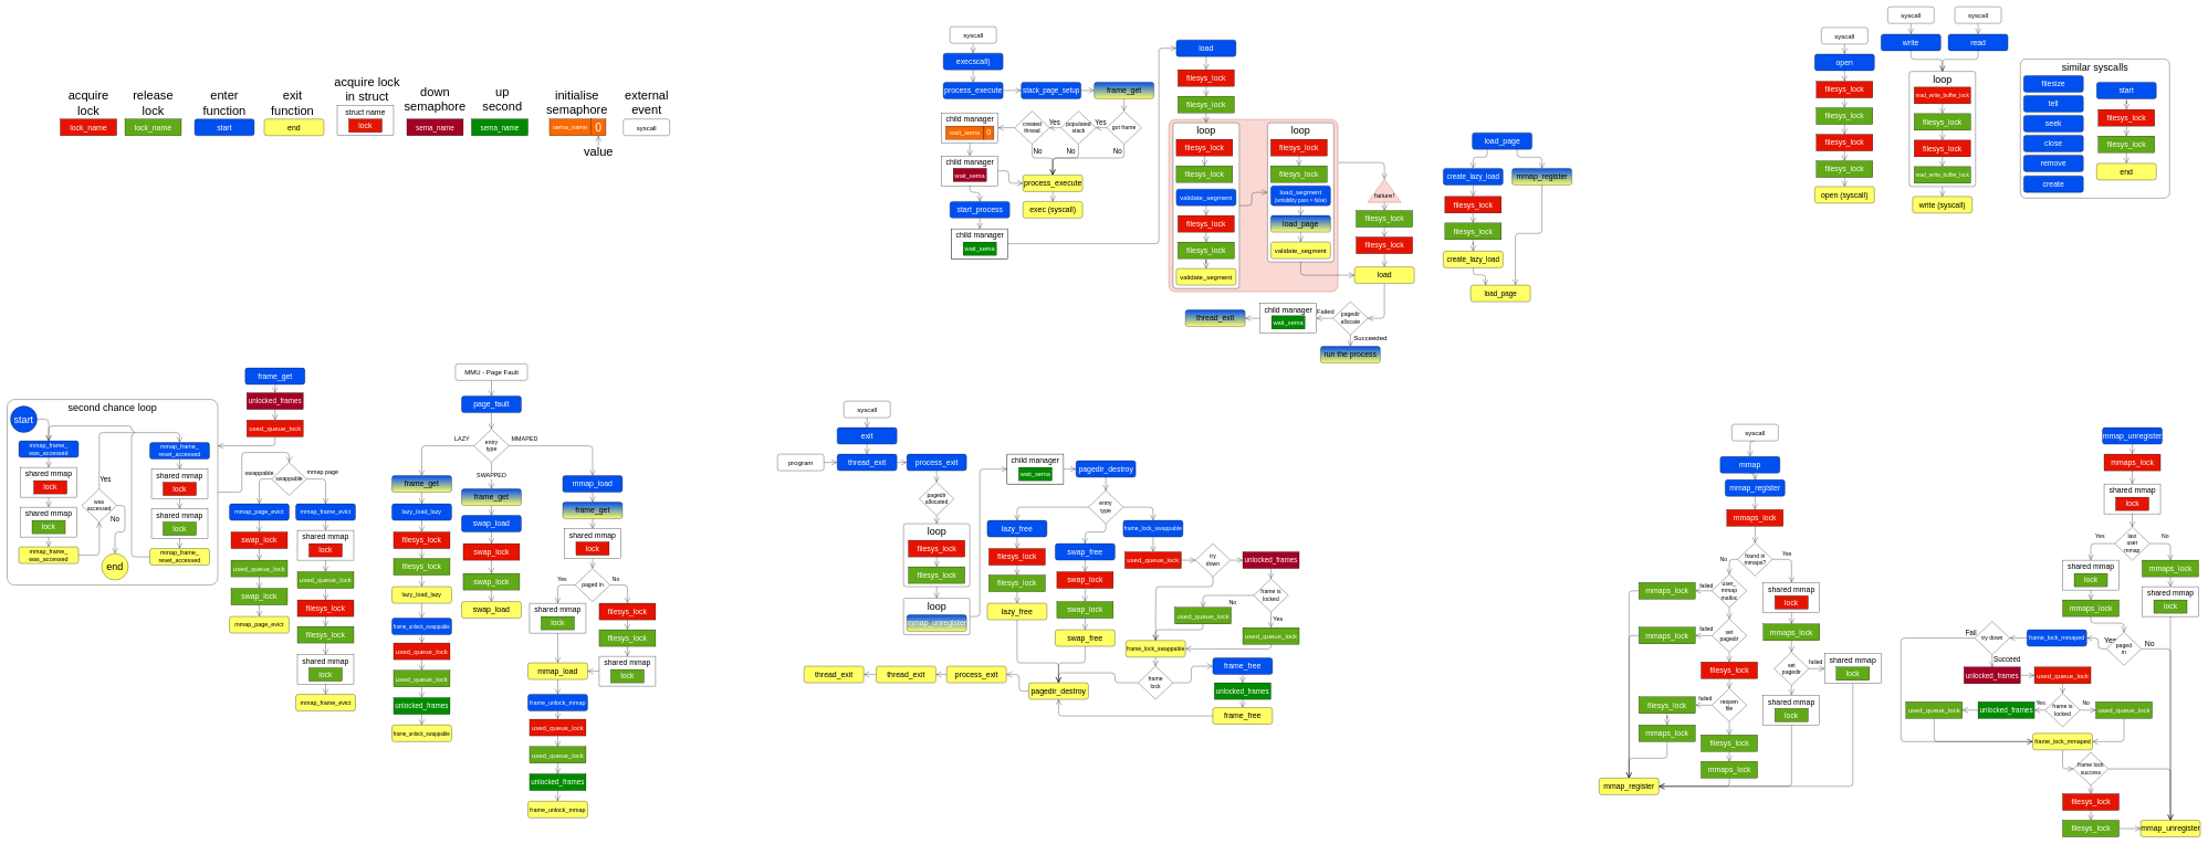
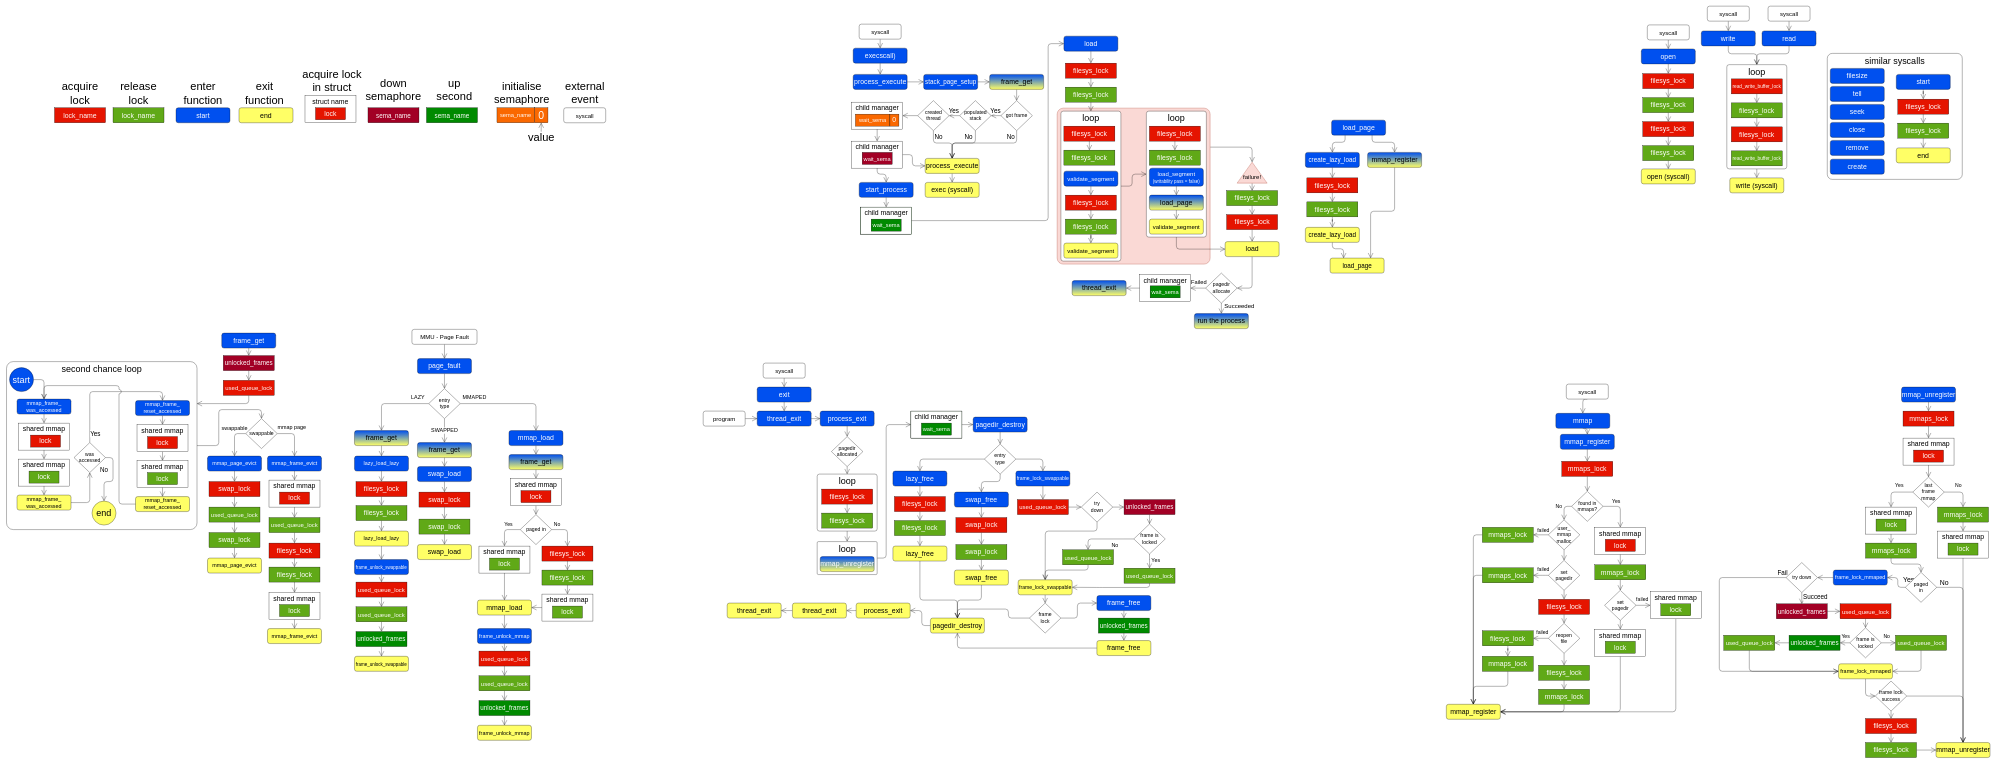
- <mxCell id="66" value="last&lt;br&gt;user&lt;br&gt;mmap" style="rhombus;whiteSpace=wrap;html=1;strokeColor=#000000;fontSize=17;" vertex="1" parent="1"><mxGeometry x="6375" y="1590" width="105" height="100" as="geometry" /></mxCell>
+ <mxCell id="66" value="last&lt;br&gt;frame&lt;br&gt;mmap" style="rhombus;whiteSpace=wrap;html=1;strokeColor=#000000;fontSize=17;" vertex="1" parent="1"><mxGeometry x="6375" y="1590" width="105" height="100" as="geometry" /></mxCell>
